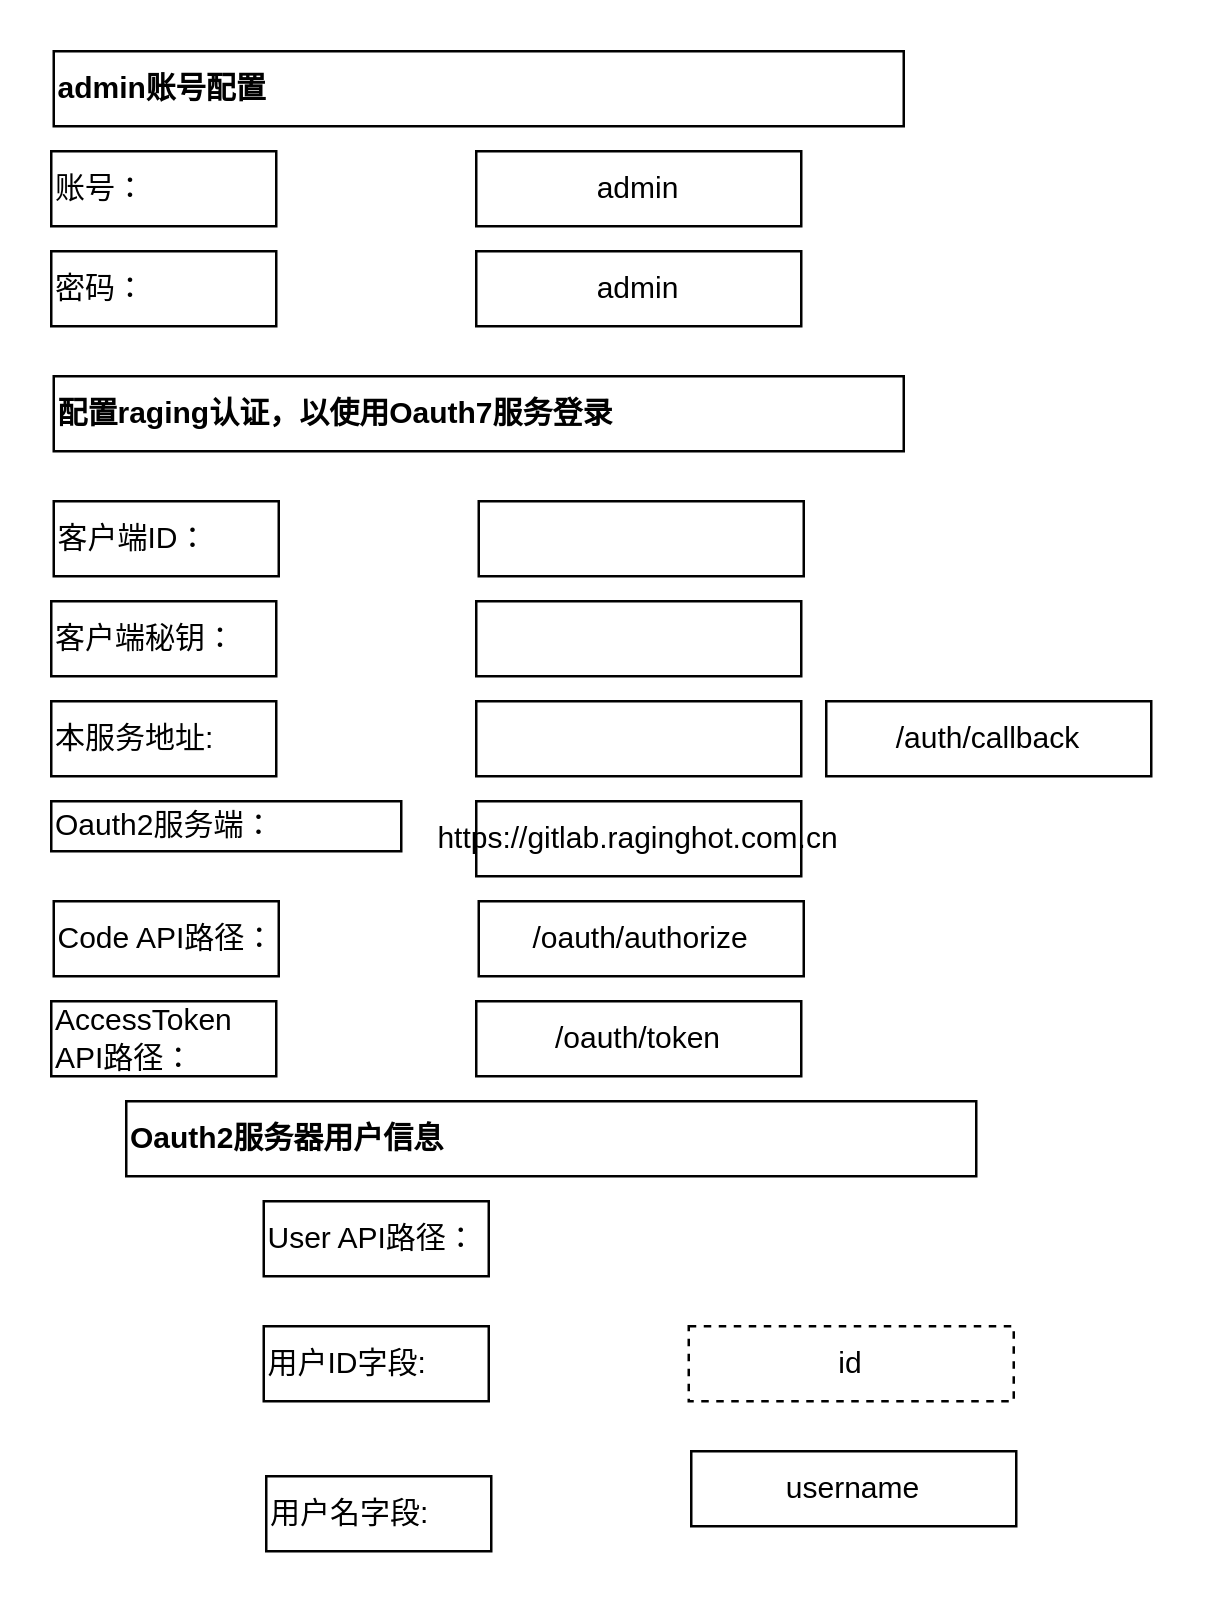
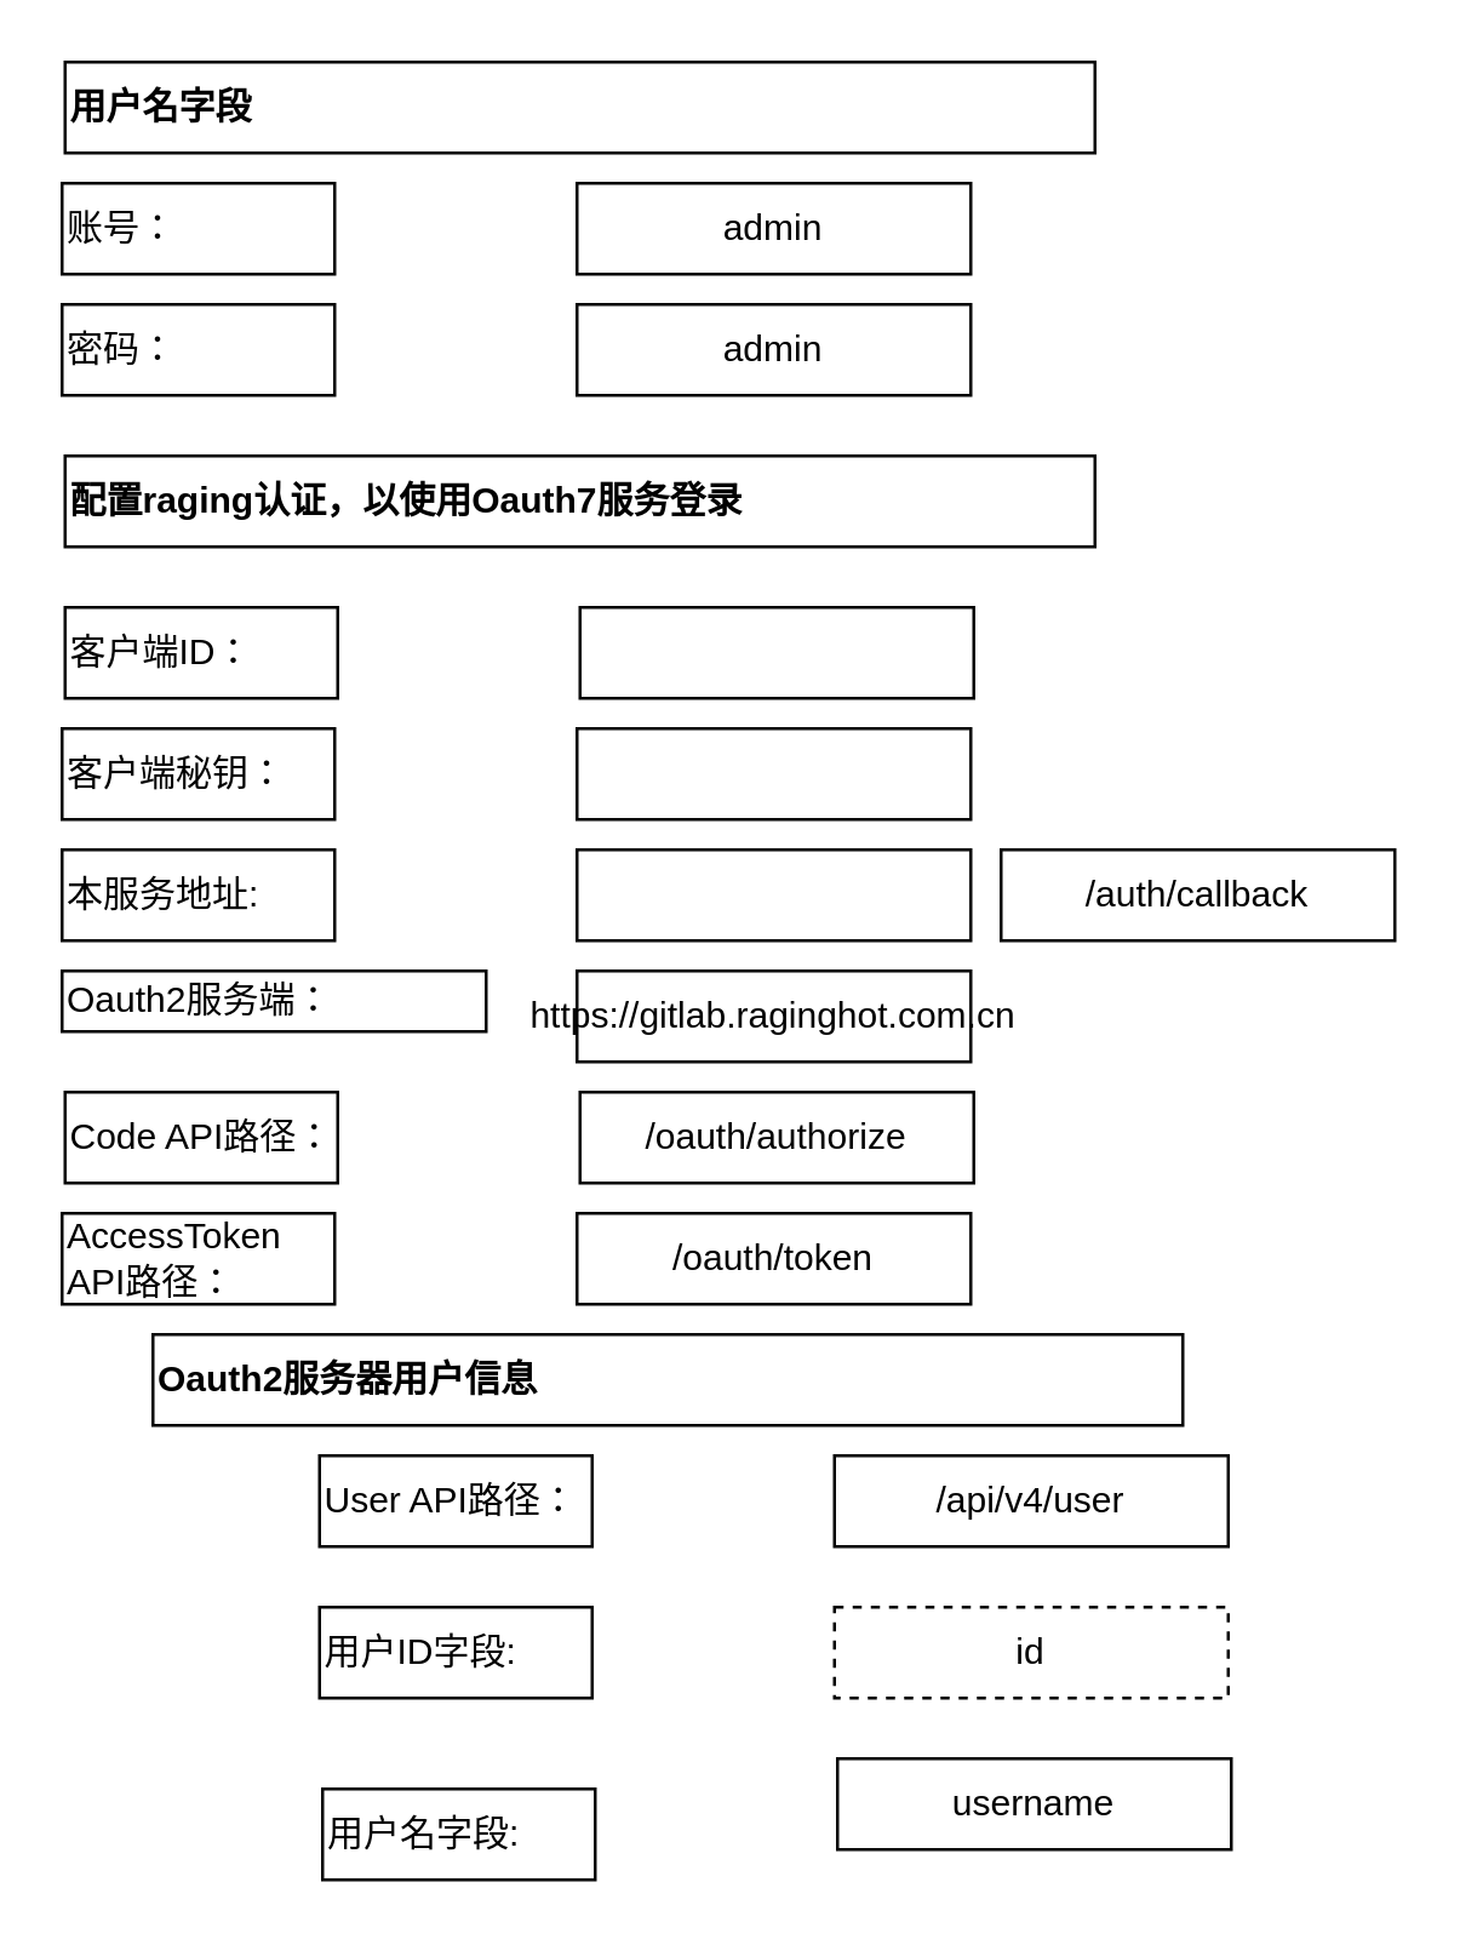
- <mxCell id="7" value="admin账号配置" style="rounded=0;whiteSpace=wrap;html=1;align=left;fontStyle=1" vertex="1" parent="1"><mxGeometry x="21" y="20" width="340" height="30" as="geometry" /></mxCell>
+ <mxCell id="7" value="用户名字段" style="rounded=0;whiteSpace=wrap;html=1;align=left;fontStyle=1" vertex="1" parent="1"><mxGeometry x="21" y="20" width="340" height="30" as="geometry" /></mxCell>
+ <mxCell id="22" value="/api/v4/user" style="rounded=0;whiteSpace=wrap;html=1;" vertex="1" parent="1"><mxGeometry x="275" y="480" width="130" height="30" as="geometry" /></mxCell>
